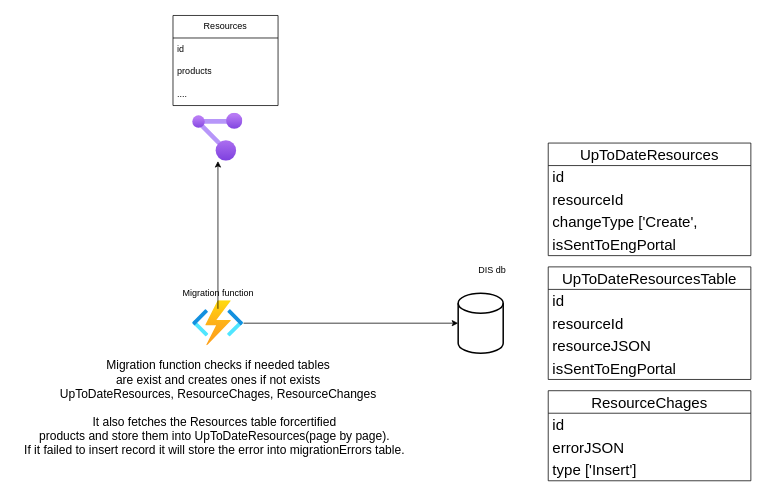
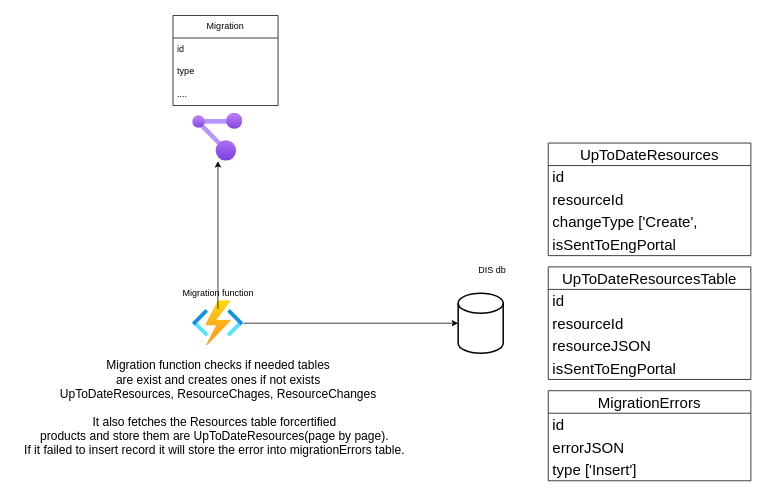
- <mxCell id="19" value="Resources" style="swimlane;fontStyle=0;childLayout=stackLayout;horizontal=1;startSize=30;horizontalStack=0;resizeParent=1;resizeParentMax=0;resizeLast=0;collapsible=1;marginBottom=0;whiteSpace=wrap;html=1;" vertex="1" parent="1"><mxGeometry x="230" y="20" width="140" height="120" as="geometry" /></mxCell>
+ <mxCell id="19" value="Migration" style="swimlane;fontStyle=0;childLayout=stackLayout;horizontal=1;startSize=30;horizontalStack=0;resizeParent=1;resizeParentMax=0;resizeLast=0;collapsible=1;marginBottom=0;whiteSpace=wrap;html=1;" vertex="1" parent="1"><mxGeometry x="230" y="20" width="140" height="120" as="geometry" /></mxCell>
- <mxCell id="21" value="products" style="text;strokeColor=none;fillColor=none;align=left;verticalAlign=middle;spacingLeft=4;spacingRight=4;overflow=hidden;points=[[0,0.5],[1,0.5]];portConstraint=eastwest;rotatable=0;whiteSpace=wrap;html=1;" vertex="1" parent="19"><mxGeometry y="60" width="140" height="30" as="geometry" /></mxCell>
+ <mxCell id="21" value="type" style="text;strokeColor=none;fillColor=none;align=left;verticalAlign=middle;spacingLeft=4;spacingRight=4;overflow=hidden;points=[[0,0.5],[1,0.5]];portConstraint=eastwest;rotatable=0;whiteSpace=wrap;html=1;" vertex="1" parent="19"><mxGeometry y="60" width="140" height="30" as="geometry" /></mxCell>
- <mxCell id="24" value="ResourceChages" style="swimlane;fontStyle=0;childLayout=stackLayout;horizontal=1;startSize=30;horizontalStack=0;resizeParent=1;resizeParentMax=0;resizeLast=0;collapsible=1;marginBottom=0;whiteSpace=wrap;html=1;strokeWidth=1;fontSize=20;" vertex="1" parent="1"><mxGeometry x="730" y="520" width="270" height="120" as="geometry" /></mxCell>
+ <mxCell id="24" value="MigrationErrors" style="swimlane;fontStyle=0;childLayout=stackLayout;horizontal=1;startSize=30;horizontalStack=0;resizeParent=1;resizeParentMax=0;resizeLast=0;collapsible=1;marginBottom=0;whiteSpace=wrap;html=1;strokeWidth=1;fontSize=20;" vertex="1" parent="1"><mxGeometry x="730" y="520" width="270" height="120" as="geometry" /></mxCell>
- <mxCell id="23" value="&lt;font style=&quot;font-size: 16px;&quot;&gt;It also fetches the Resources table forcertified &lt;br&gt;products&amp;nbsp;and store them into UpToDateResources(page by page).&lt;br&gt;If it failed to insert record it will store the error into migrationErrors table.&lt;/font&gt;" style="text;html=1;align=center;verticalAlign=middle;resizable=0;points=[];autosize=1;strokeColor=none;fillColor=none;" vertex="1" parent="1"><mxGeometry x="20" y="545" width="530" height="70" as="geometry" /></mxCell>
+ <mxCell id="23" value="&lt;font style=&quot;font-size: 16px;&quot;&gt;It also fetches the Resources table forcertified &lt;br&gt;products&amp;nbsp;and store them are UpToDateResources(page by page).&lt;br&gt;If it failed to insert record it will store the error into migrationErrors table.&lt;/font&gt;" style="text;html=1;align=center;verticalAlign=middle;resizable=0;points=[];autosize=1;strokeColor=none;fillColor=none;" vertex="1" parent="1"><mxGeometry x="20" y="545" width="530" height="70" as="geometry" /></mxCell>
